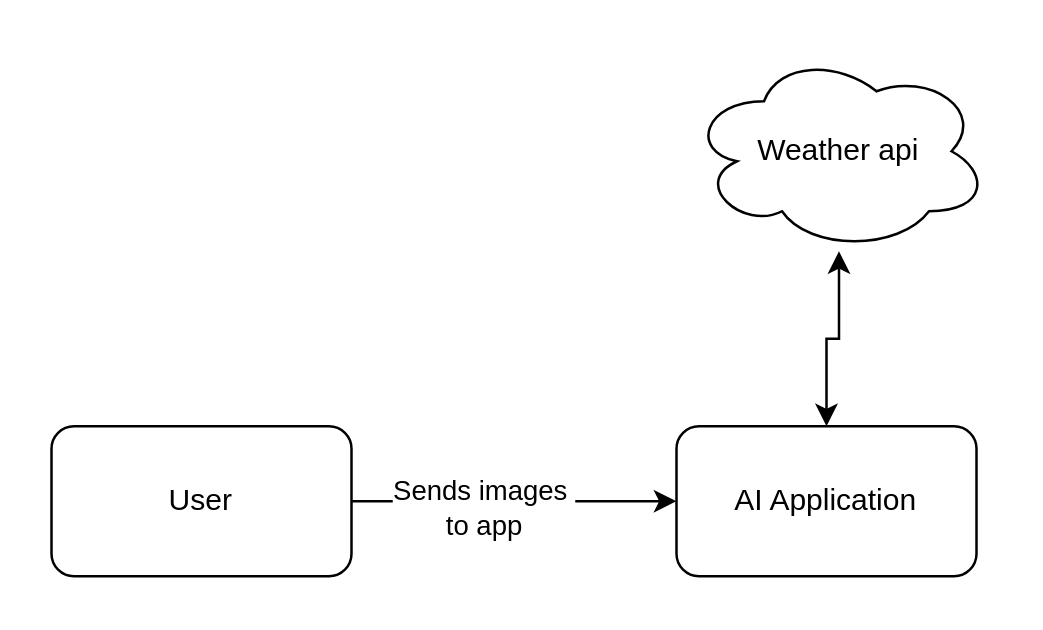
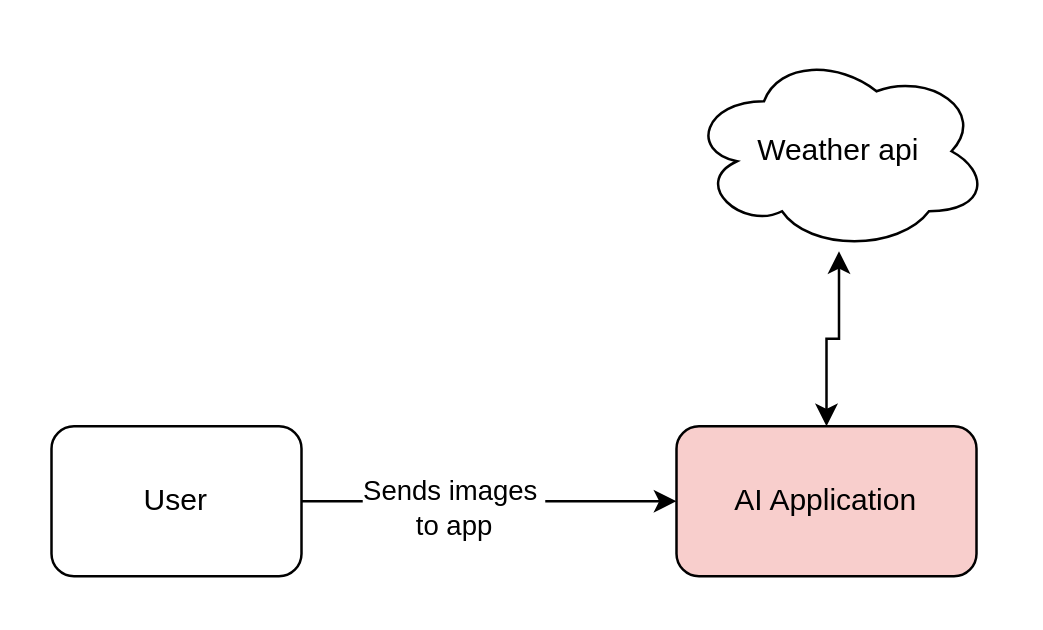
- <mxCell id="4" value="User" style="rounded=1;whiteSpace=wrap;html=1;" vertex="1" parent="1"><mxGeometry x="20" y="170" width="120" height="60" as="geometry" /></mxCell>
+ <mxCell id="4" value="User" style="rounded=1;whiteSpace=wrap;html=1;" vertex="1" parent="1"><mxGeometry x="20" y="170" width="100" height="60" as="geometry" /></mxCell>
- <mxCell id="6" value="AI Application" style="rounded=1;whiteSpace=wrap;html=1;" vertex="1" parent="1"><mxGeometry x="270" y="170" width="120" height="60" as="geometry" /></mxCell>
+ <mxCell id="6" value="AI Application" style="rounded=1;whiteSpace=wrap;html=1;fillColor=#f8cecc;" vertex="1" parent="1"><mxGeometry x="270" y="170" width="120" height="60" as="geometry" /></mxCell>
